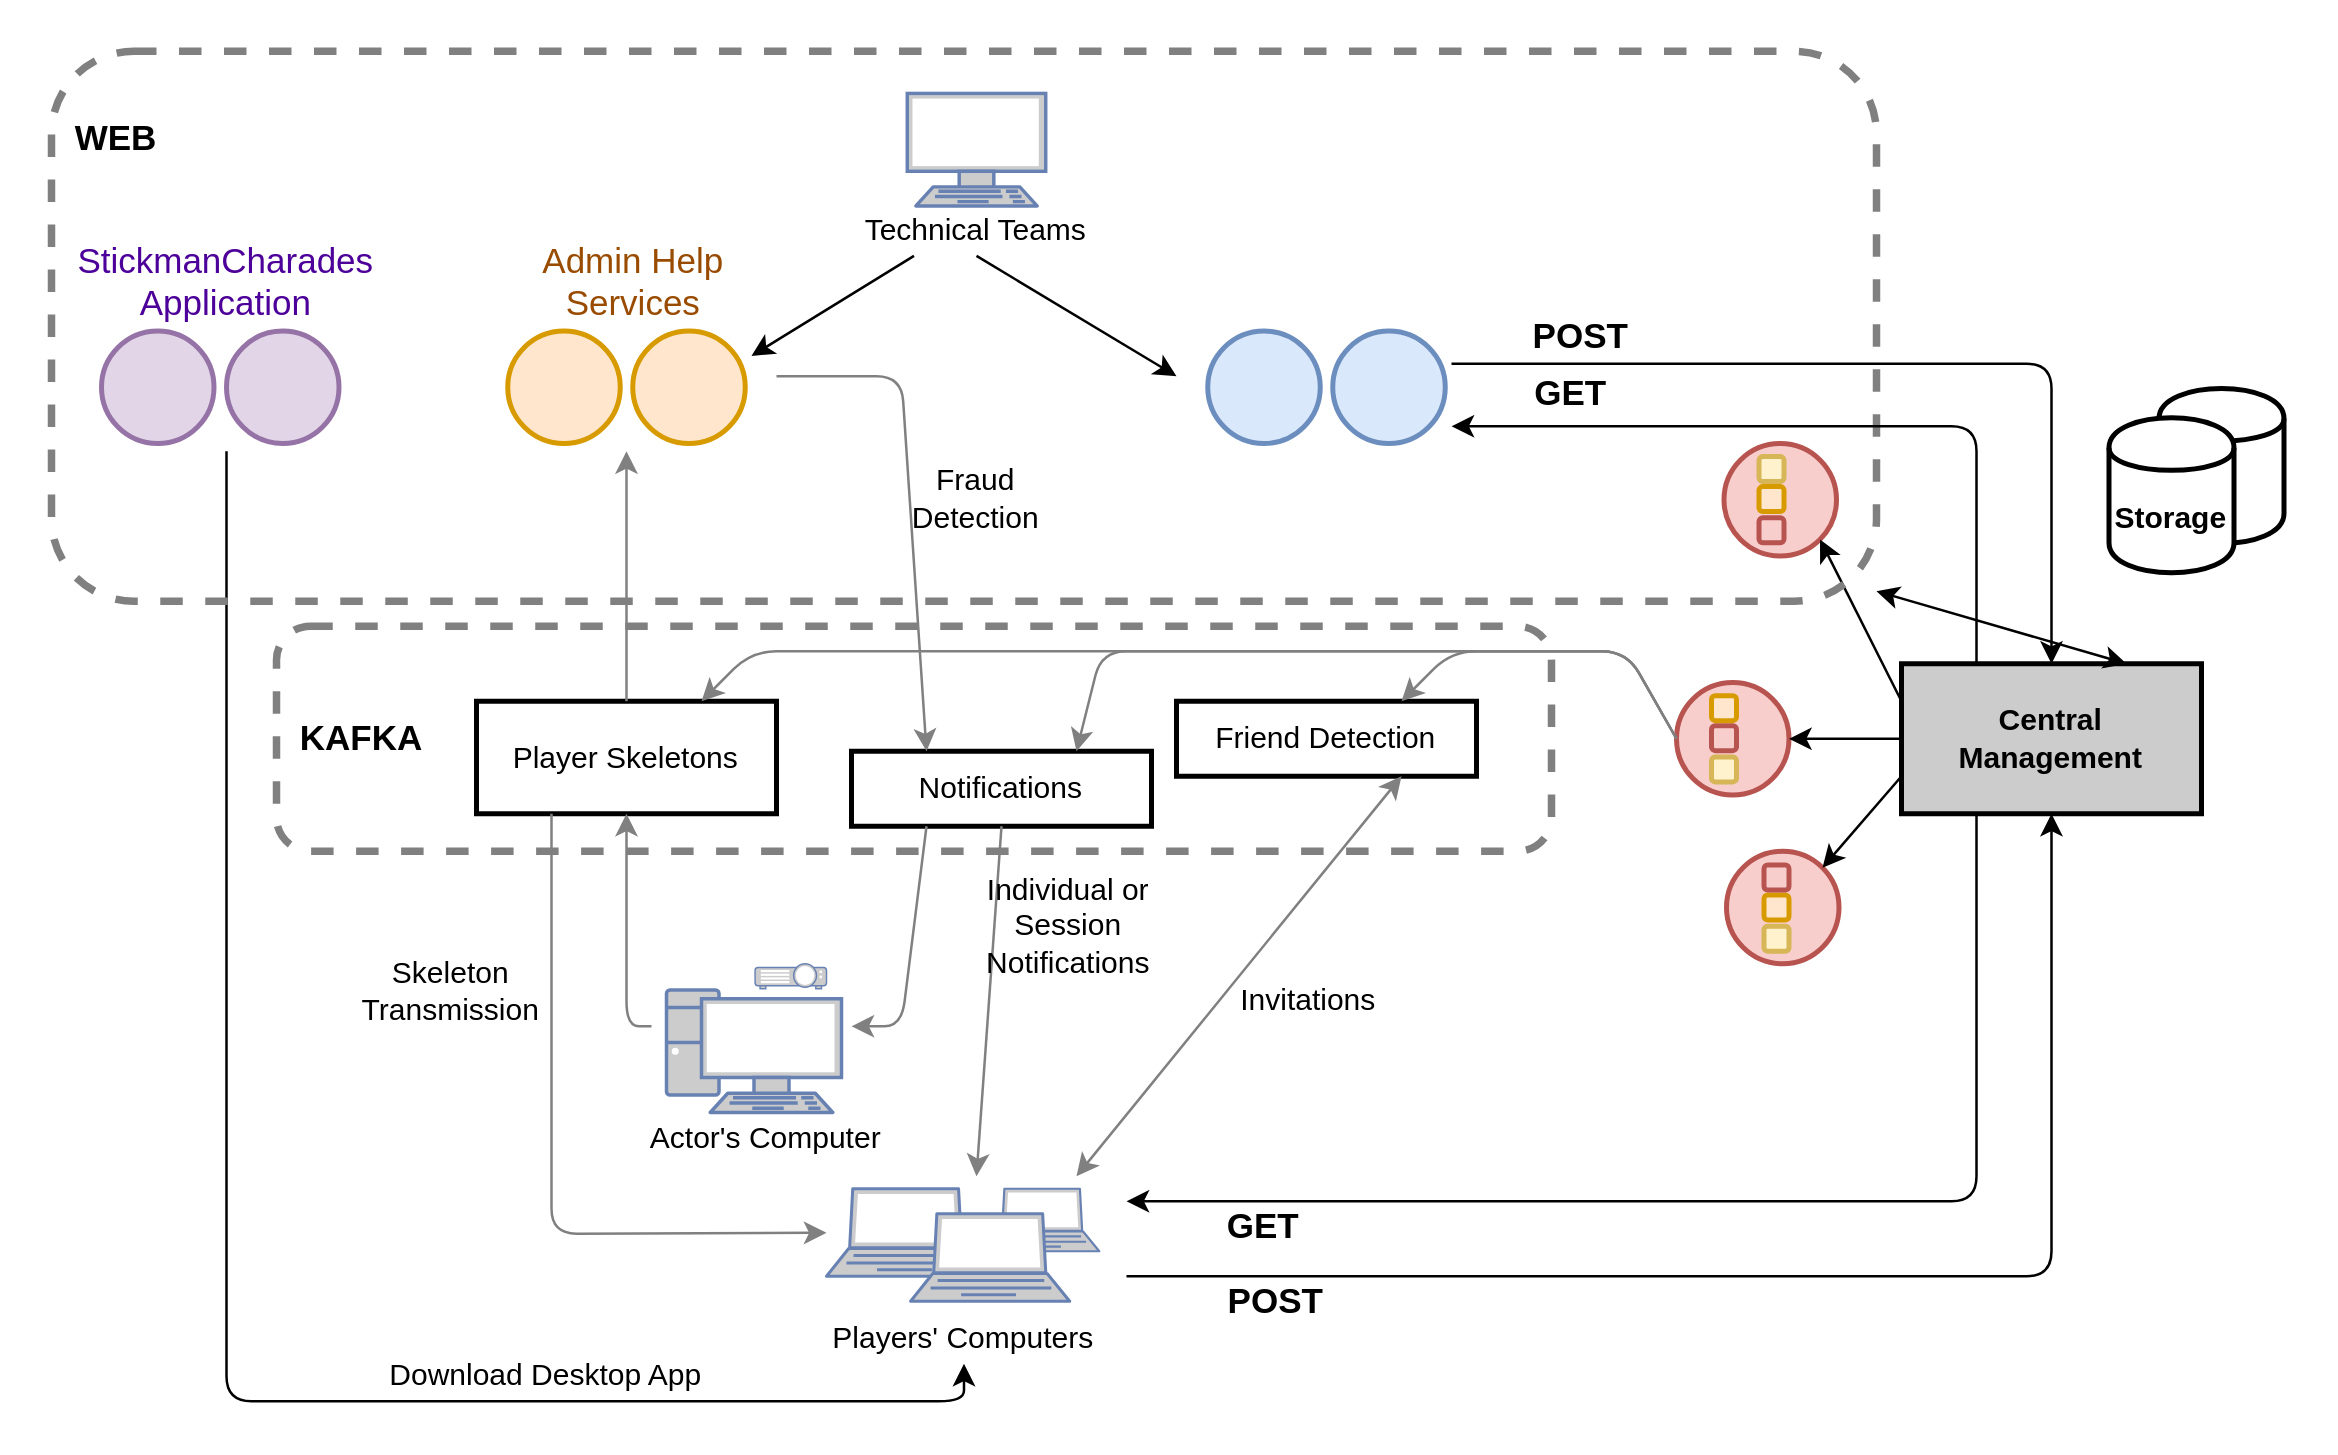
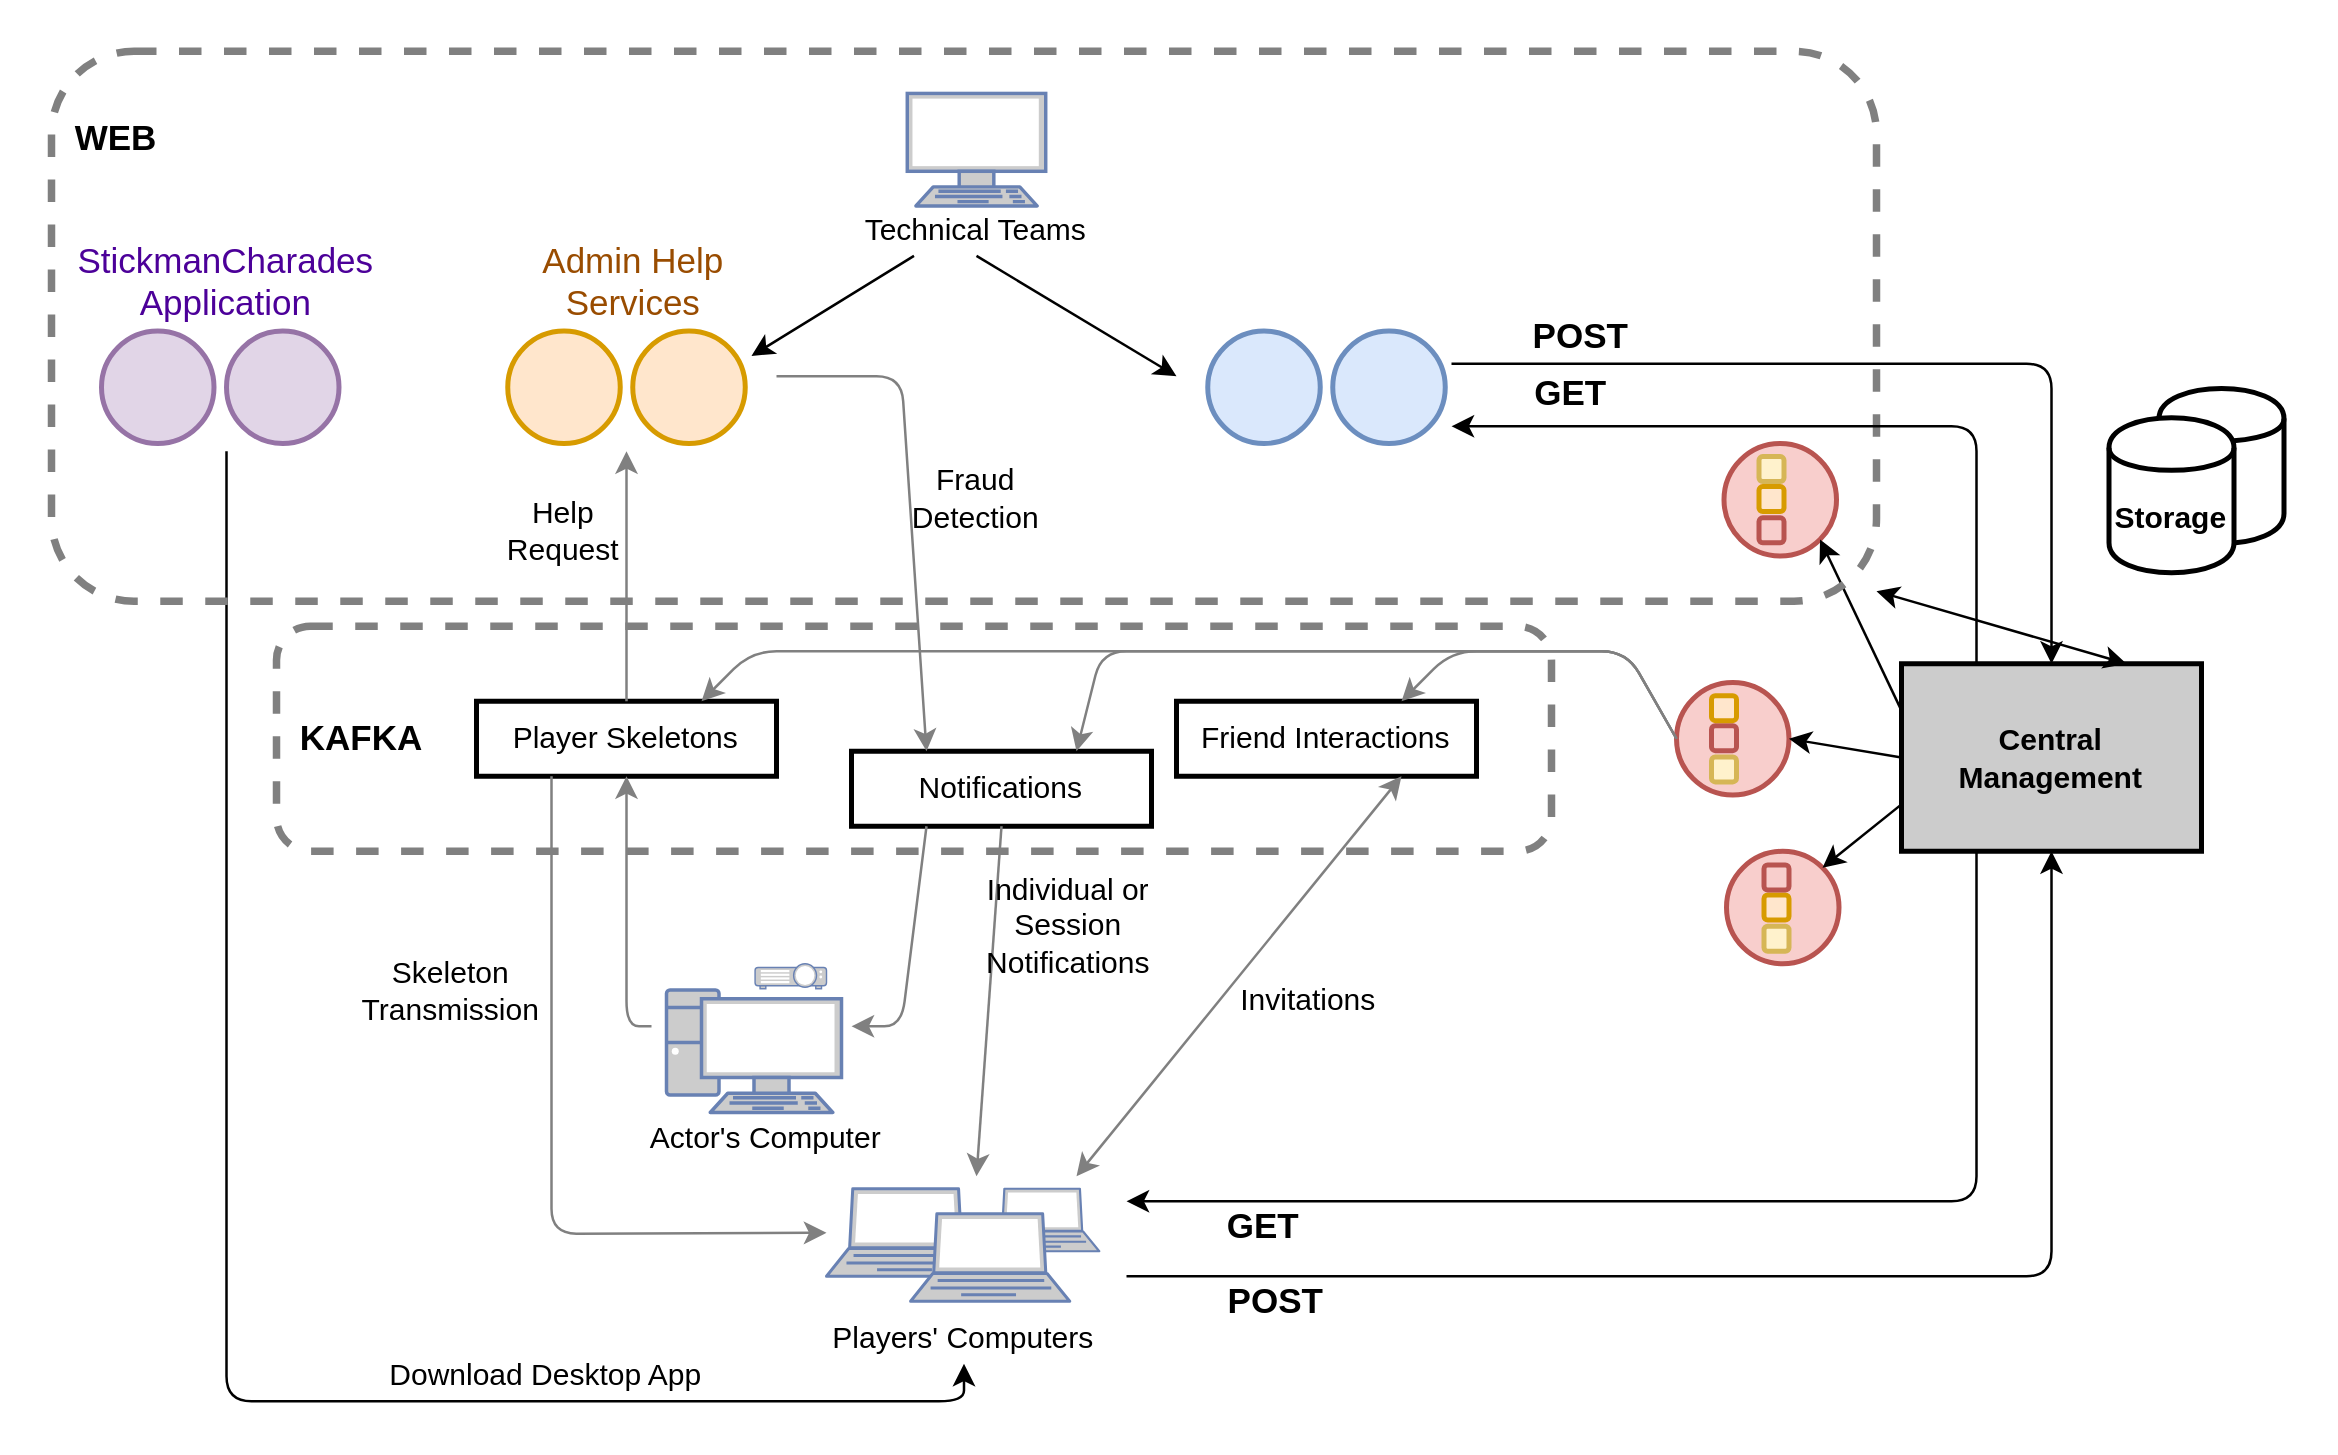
+ <mxCell id="67" value="&lt;font&gt;&lt;font style=&quot;font-size: 12px&quot;&gt;Help Request&lt;/font&gt;&lt;br&gt;&lt;/font&gt;" style="text;html=1;strokeColor=none;fillColor=none;align=center;verticalAlign=middle;whiteSpace=wrap;rounded=0;" vertex="1" parent="1"><mxGeometry x="189.09" y="201.62" width="71.82" height="20" as="geometry" /></mxCell>
- <mxCell id="6" value="Friend Detection" style="rounded=0;whiteSpace=wrap;html=1;strokeWidth=2;fillColor=none;" vertex="1" parent="1"><mxGeometry x="470" y="280" width="120" height="30" as="geometry" /></mxCell>
+ <mxCell id="6" value="Friend Interactions" style="rounded=0;whiteSpace=wrap;html=1;strokeWidth=2;fillColor=none;" vertex="1" parent="1"><mxGeometry x="470" y="280" width="120" height="30" as="geometry" /></mxCell>
- <mxCell id="7" value="&lt;b&gt;Central&lt;br&gt;Management&lt;/b&gt;" style="rounded=0;whiteSpace=wrap;html=1;strokeColor=#000000;strokeWidth=2;fillColor=#CCCCCC;" vertex="1" parent="1"><mxGeometry x="760" y="265" width="120" height="60" as="geometry" /></mxCell>
+ <mxCell id="7" value="&lt;b&gt;Central&lt;br&gt;Management&lt;/b&gt;" style="rounded=0;whiteSpace=wrap;html=1;strokeColor=#000000;strokeWidth=2;fillColor=#CCCCCC;" vertex="1" parent="1"><mxGeometry x="760" y="265" width="120" height="75" as="geometry" /></mxCell>
- <mxCell id="4" value="Player Skeletons" style="rounded=0;whiteSpace=wrap;html=1;strokeWidth=2;fillColor=none;" vertex="1" parent="1"><mxGeometry x="190" y="280" width="120" height="45" as="geometry" /></mxCell>
+ <mxCell id="4" value="Player Skeletons" style="rounded=0;whiteSpace=wrap;html=1;strokeWidth=2;fillColor=none;" vertex="1" parent="1"><mxGeometry x="190" y="280" width="120" height="30" as="geometry" /></mxCell>
